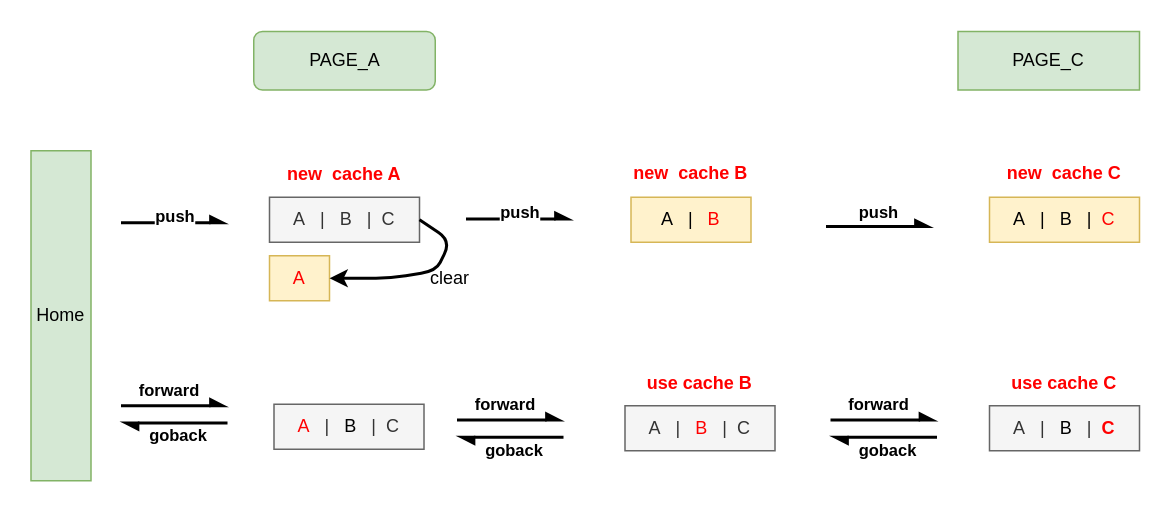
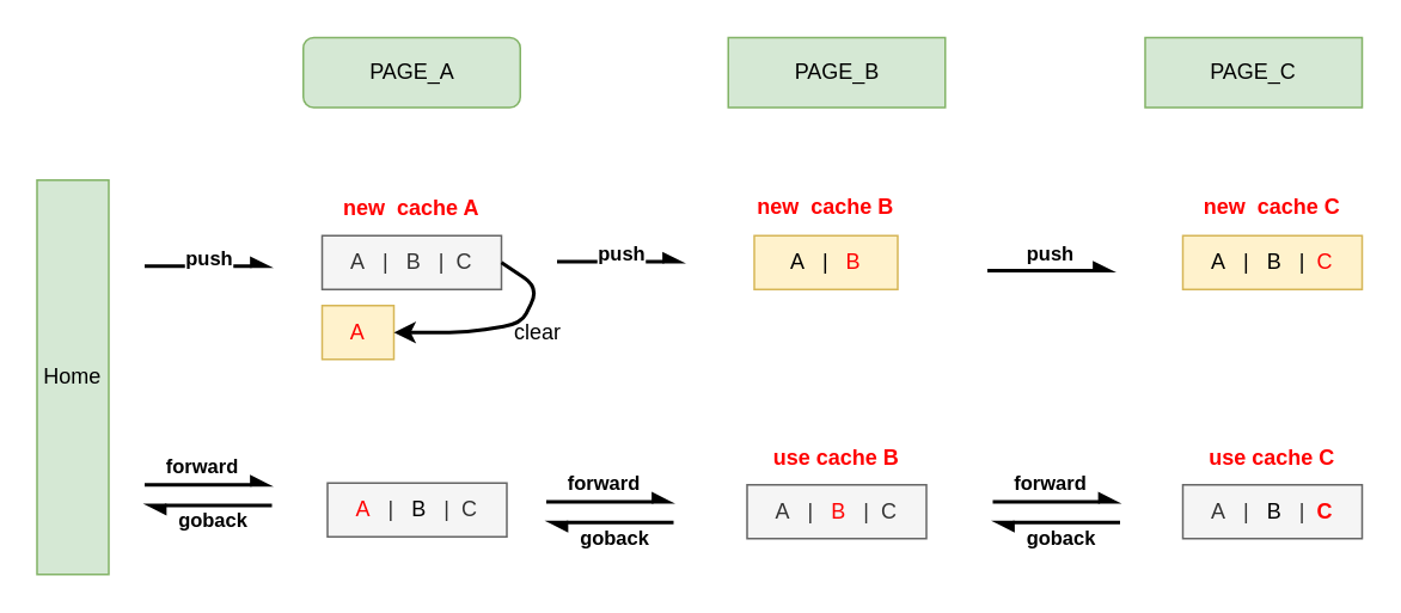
+ <mxCell id="36" value="PAGE_B" style="rounded=0;whiteSpace=wrap;html=1;fillColor=#d5e8d4;strokeColor=#82b366;" parent="1" vertex="1"><mxGeometry x="405.5" y="20.5" width="121" height="39" as="geometry" /></mxCell>
